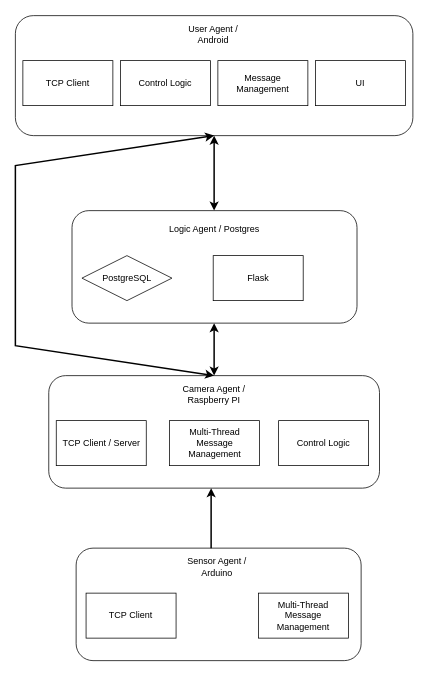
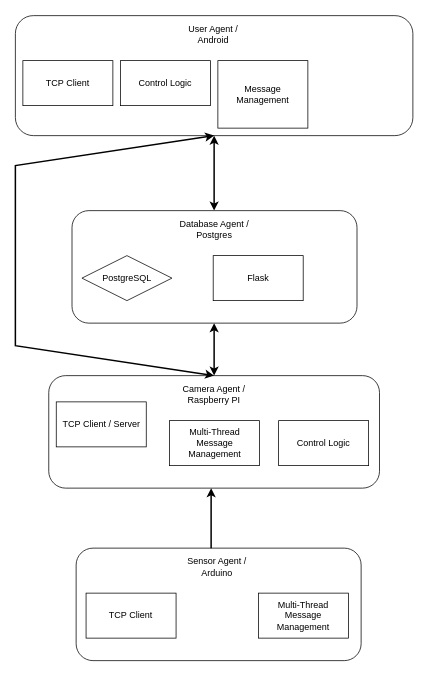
- <mxCell id="6" value="Message Management" style="rounded=0;whiteSpace=wrap;html=1;" parent="1" vertex="1"><mxGeometry x="290" y="80" width="120" height="60" as="geometry" /></mxCell>
+ <mxCell id="6" value="Message Management" style="rounded=0;whiteSpace=wrap;html=1;" parent="1" vertex="1"><mxGeometry x="290" y="80" width="120" height="90" as="geometry" /></mxCell>
- <mxCell id="7" value="UI" style="rounded=0;whiteSpace=wrap;html=1;" parent="1" vertex="1"><mxGeometry x="420" y="80" width="120" height="60" as="geometry" /></mxCell>
- <mxCell id="20" value="Logic Agent / Postgres" style="text;html=1;align=center;verticalAlign=middle;whiteSpace=wrap;rounded=0;" parent="1" vertex="1"><mxGeometry x="217.13" y="290" width="136.75" height="30" as="geometry" /></mxCell>
+ <mxCell id="20" value="Database Agent / Postgres" style="text;html=1;align=center;verticalAlign=middle;whiteSpace=wrap;rounded=0;" parent="1" vertex="1"><mxGeometry x="217.13" y="290" width="136.75" height="30" as="geometry" /></mxCell>
- <mxCell id="10" value="TCP Client / Server" style="rounded=0;whiteSpace=wrap;html=1;" parent="1" vertex="1"><mxGeometry x="74.5" y="560" width="120" height="60" as="geometry" /></mxCell>
+ <mxCell id="10" value="TCP Client / Server" style="rounded=0;whiteSpace=wrap;html=1;" parent="1" vertex="1"><mxGeometry x="74.5" y="535" width="120" height="60" as="geometry" /></mxCell>
